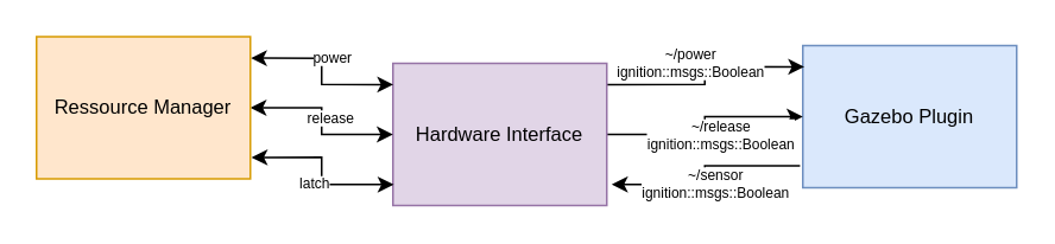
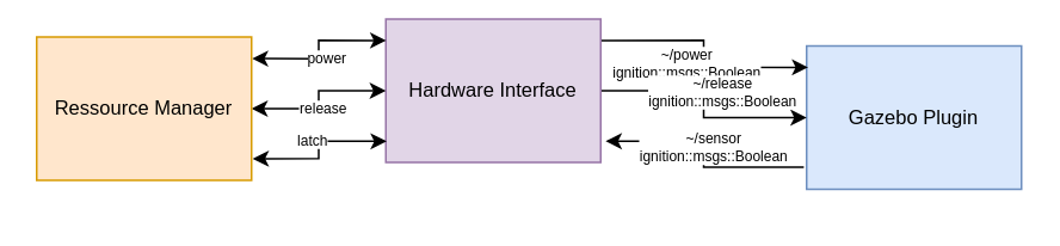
- <mxCell id="9" value="Hardware Interface" style="rounded=0;whiteSpace=wrap;html=1;fillColor=#e1d5e7;strokeColor=#9673a6;fontSize=11;" parent="1" vertex="1"><mxGeometry x="220" y="35" width="120" height="80" as="geometry" /></mxCell>
+ <mxCell id="9" value="Hardware Interface" style="rounded=0;whiteSpace=wrap;html=1;fillColor=#e1d5e7;strokeColor=#9673a6;fontSize=11;" parent="1" vertex="1"><mxGeometry x="215" y="10" width="120" height="80" as="geometry" /></mxCell>
